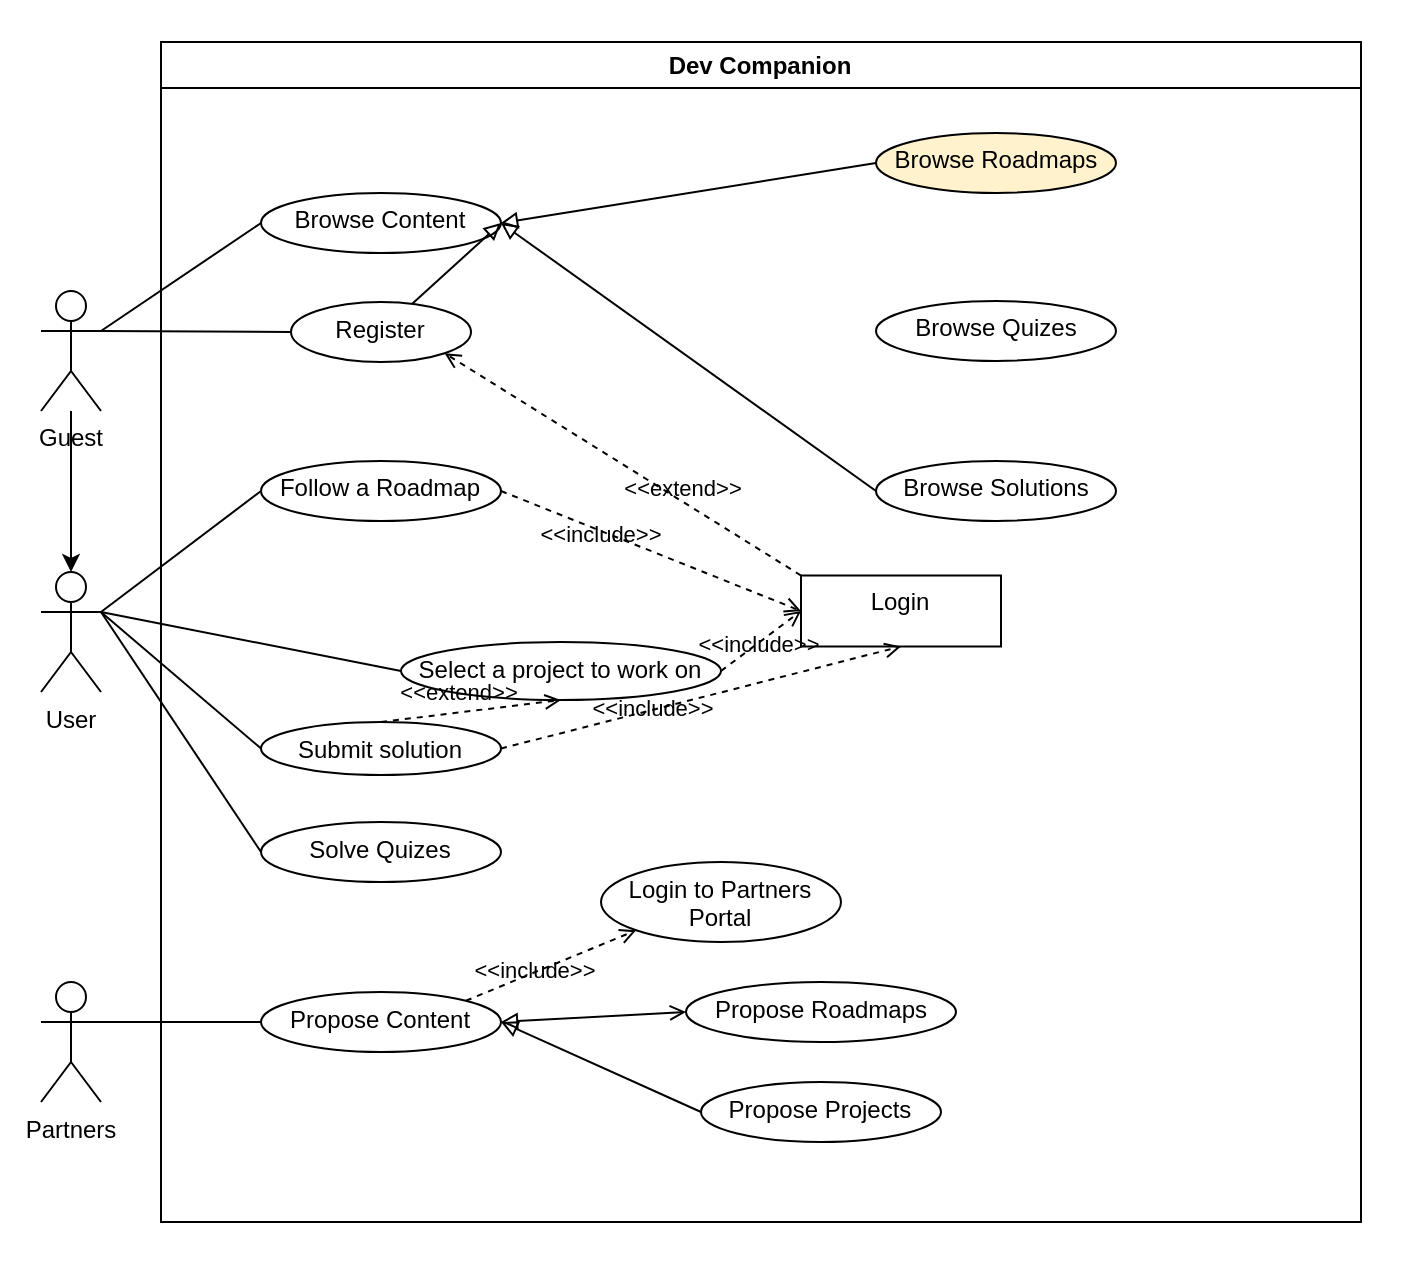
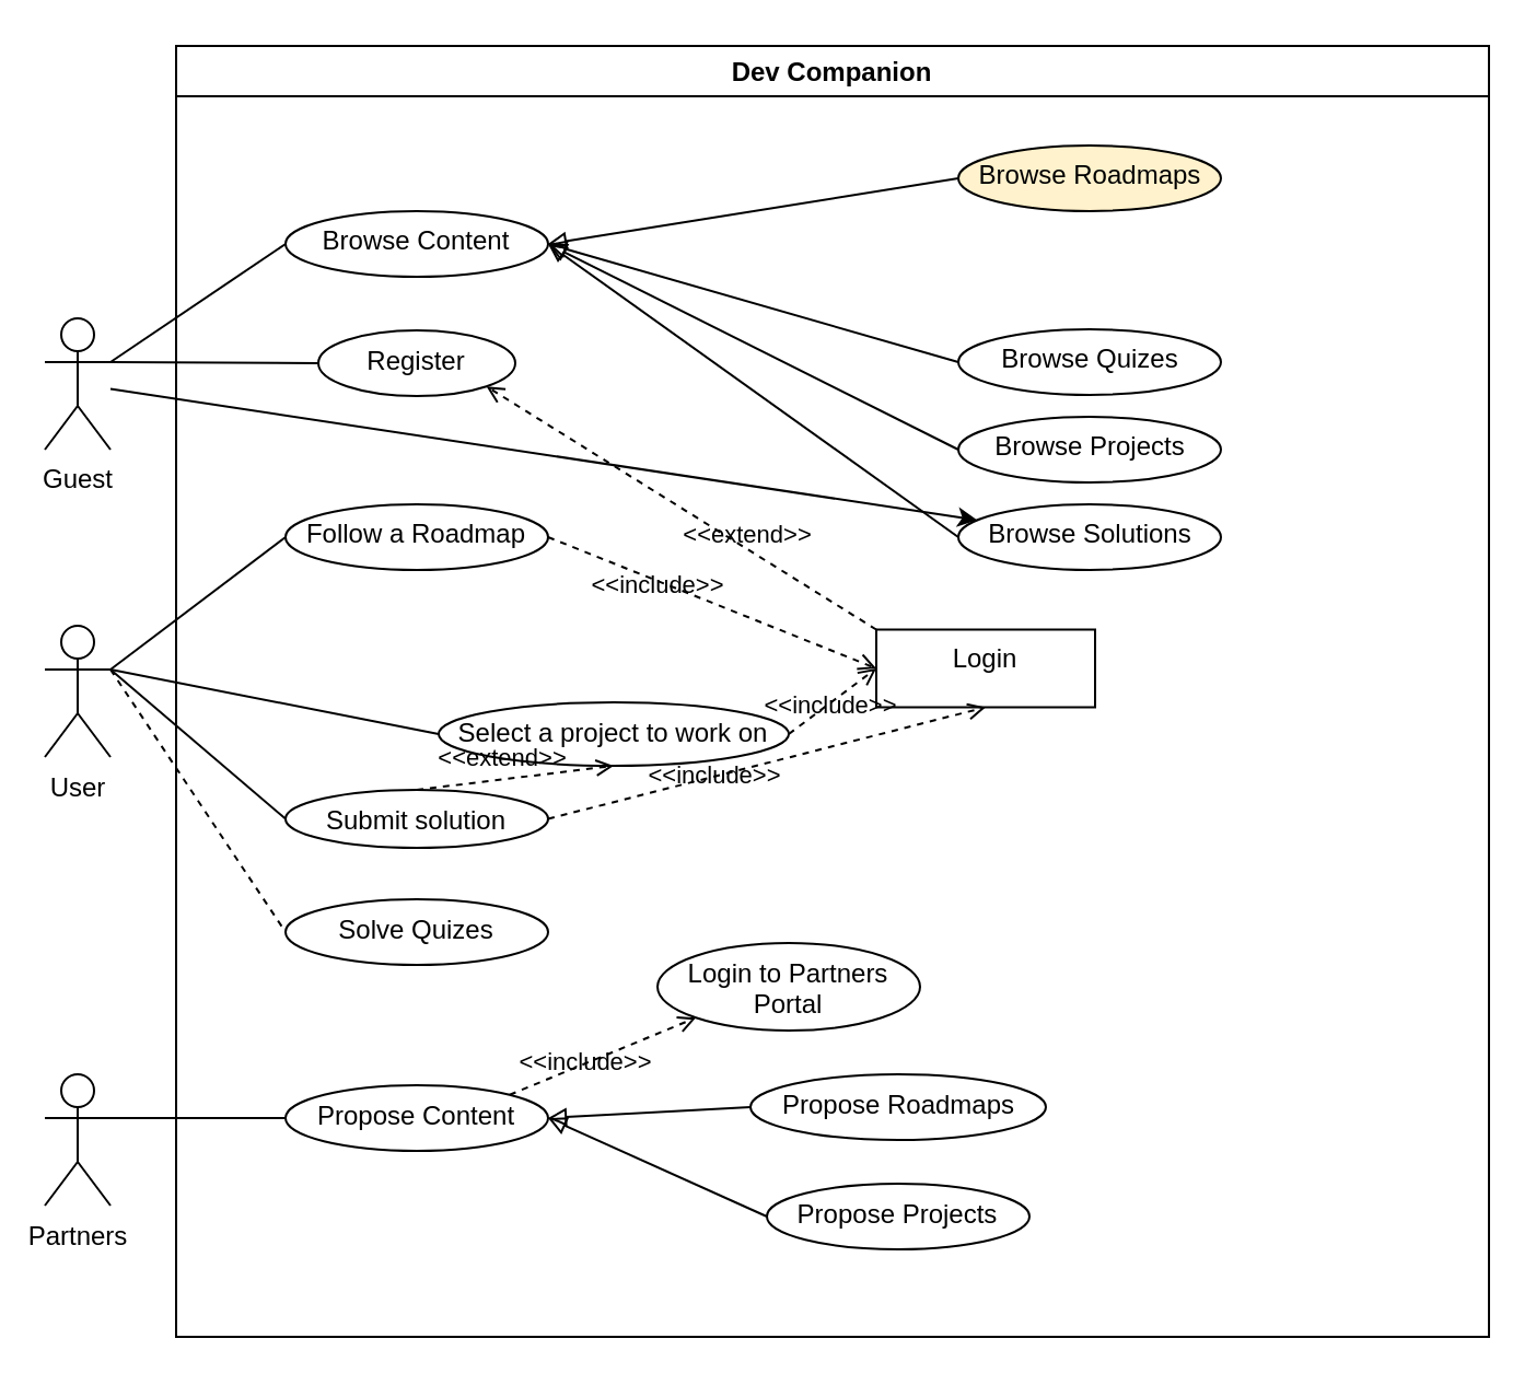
- <mxCell id="14" value="" style="edgeStyle=none;html=1;exitX=1;exitY=0.5;exitDx=0;exitDy=0;startArrow=block;startFill=0;endArrow=none;endFill=0;" parent="6" source="11" target="16" edge="1"><mxGeometry relative="1" as="geometry"><mxPoint x="150" y="80" as="sourcePoint" /><mxPoint x="152.557" y="128.365" as="targetPoint" /></mxGeometry></mxCell>
+ <mxCell id="14" value="" style="edgeStyle=none;html=1;entryX=0;entryY=0.5;entryDx=0;entryDy=0;exitX=1;exitY=0.5;exitDx=0;exitDy=0;startArrow=block;startFill=0;endArrow=none;endFill=0;" parent="6" source="11" target="8" edge="1"><mxGeometry relative="1" as="geometry"><mxPoint x="150" y="80" as="sourcePoint" /><mxPoint x="152.557" y="128.365" as="targetPoint" /></mxGeometry></mxCell>
+ <mxCell id="12" value="" style="edgeStyle=none;html=1;entryX=0;entryY=0.5;entryDx=0;entryDy=0;exitX=1;exitY=0.5;exitDx=0;exitDy=0;startArrow=block;startFill=0;endArrow=none;endFill=0;" parent="6" source="11" target="9" edge="1"><mxGeometry relative="1" as="geometry"><mxPoint x="180" y="120" as="sourcePoint" /><mxPoint x="32.557" y="128.365" as="targetPoint" /></mxGeometry></mxCell>
+ <mxCell id="9" value="Browse Projects" style="ellipse;whiteSpace=wrap;html=1;verticalAlign=top;" parent="6" vertex="1"><mxGeometry x="357.5" y="169.5" width="120" height="30" as="geometry" /></mxCell>
- <mxCell id="2" value="" style="edgeStyle=none;html=1;" parent="1" source="5" target="37" edge="1"><mxGeometry relative="1" as="geometry" /></mxCell>
+ <mxCell id="2" value="" style="edgeStyle=none;html=1;" parent="1" source="5" target="10" edge="1"><mxGeometry relative="1" as="geometry" /></mxCell>
- <mxCell id="36" value="" style="edgeStyle=none;html=1;startArrow=none;startFill=0;endArrow=none;endFill=0;exitX=1;exitY=0.333;exitDx=0;exitDy=0;exitPerimeter=0;entryX=0;entryY=0.5;entryDx=0;entryDy=0;" parent="1" source="37" target="31" edge="1"><mxGeometry relative="1" as="geometry" /></mxCell>
+ <mxCell id="36" value="" style="edgeStyle=none;html=1;startArrow=none;startFill=0;endArrow=none;endFill=0;exitX=1;exitY=0.333;exitDx=0;exitDy=0;exitPerimeter=0;entryX=0;entryY=0.5;entryDx=0;entryDy=0;dashed=1;" parent="1" source="37" target="31" edge="1"><mxGeometry relative="1" as="geometry" /></mxCell>
- <mxCell id="24" value="" style="edgeStyle=none;html=1;startArrow=block;startFill=0;endArrow=open;endFill=0;exitX=1;exitY=0.5;exitDx=0;exitDy=0;entryX=0;entryY=0.5;entryDx=0;entryDy=0;" parent="6" source="22" target="23" edge="1"><mxGeometry relative="1" as="geometry" /></mxCell>
+ <mxCell id="24" value="" style="edgeStyle=none;html=1;startArrow=block;startFill=0;endArrow=none;endFill=0;exitX=1;exitY=0.5;exitDx=0;exitDy=0;entryX=0;entryY=0.5;entryDx=0;entryDy=0;" parent="6" source="22" target="23" edge="1"><mxGeometry relative="1" as="geometry" /></mxCell>
